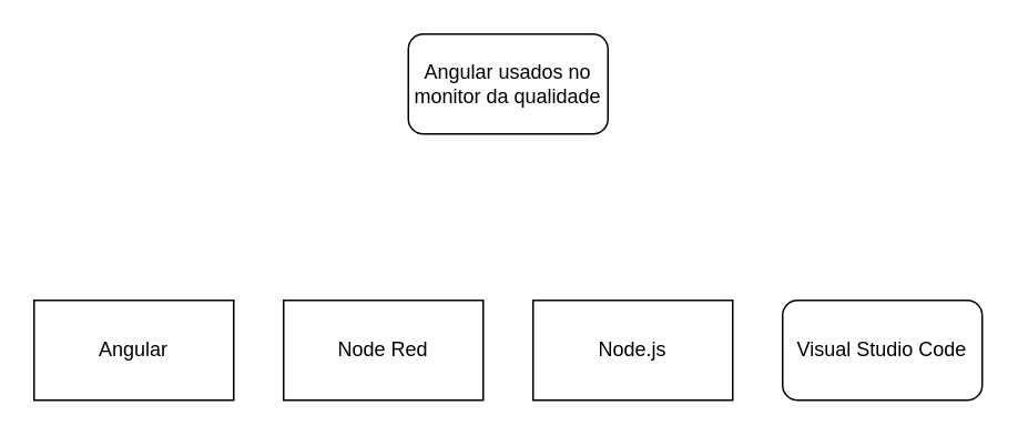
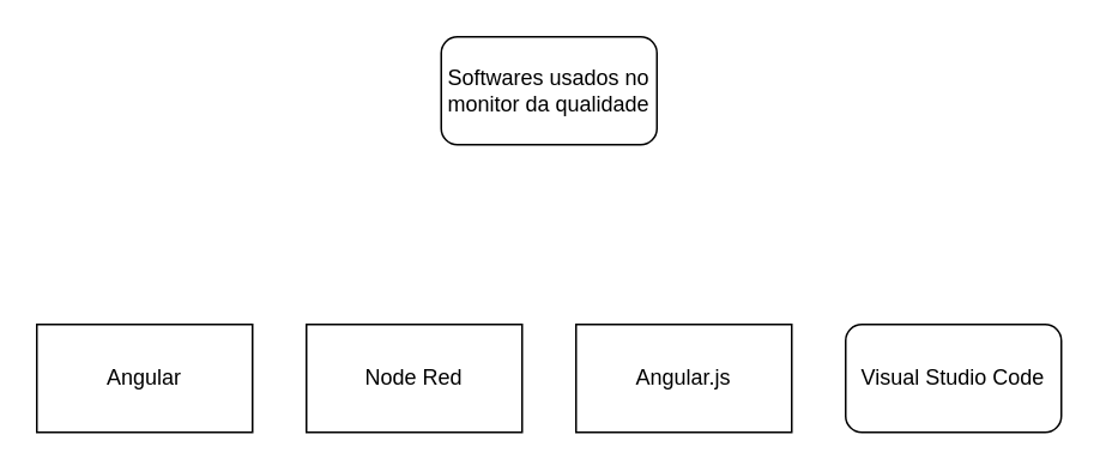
- <mxCell id="2" value="Angular usados no monitor da qualidade" style="rounded=1;whiteSpace=wrap;html=1;" vertex="1" parent="1"><mxGeometry x="245" y="20" width="120" height="60" as="geometry" /></mxCell>
+ <mxCell id="2" value="Softwares usados no monitor da qualidade" style="rounded=1;whiteSpace=wrap;html=1;" vertex="1" parent="1"><mxGeometry x="245" y="20" width="120" height="60" as="geometry" /></mxCell>
- <mxCell id="4" value="Node.js" style="rounded=0;whiteSpace=wrap;html=1;" vertex="1" parent="1"><mxGeometry x="320" y="180" width="120" height="60" as="geometry" /></mxCell>
+ <mxCell id="4" value="Angular.js" style="rounded=0;whiteSpace=wrap;html=1;" vertex="1" parent="1"><mxGeometry x="320" y="180" width="120" height="60" as="geometry" /></mxCell>
